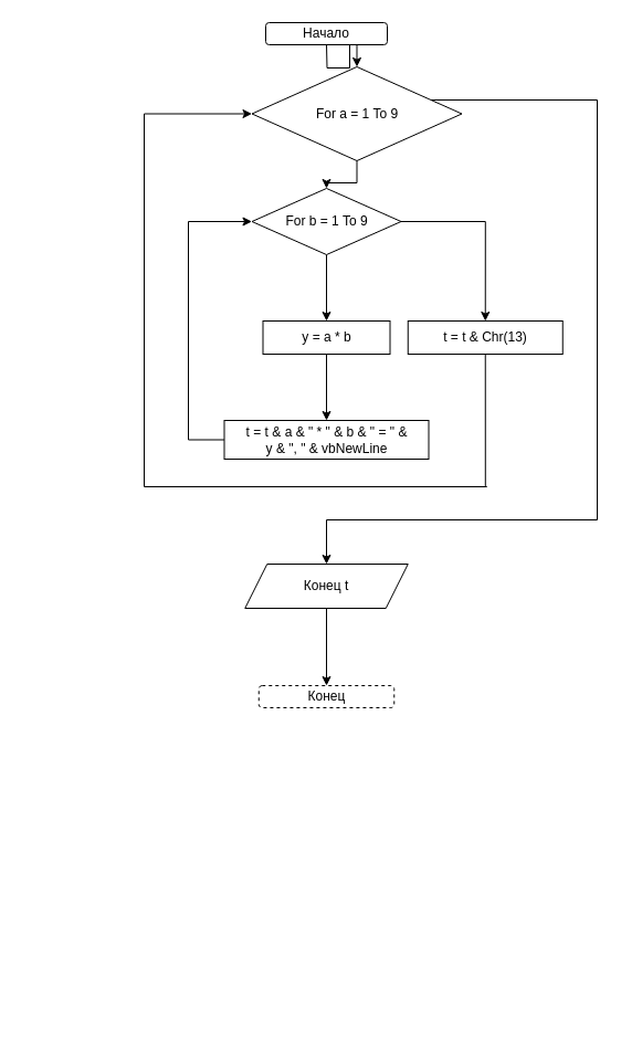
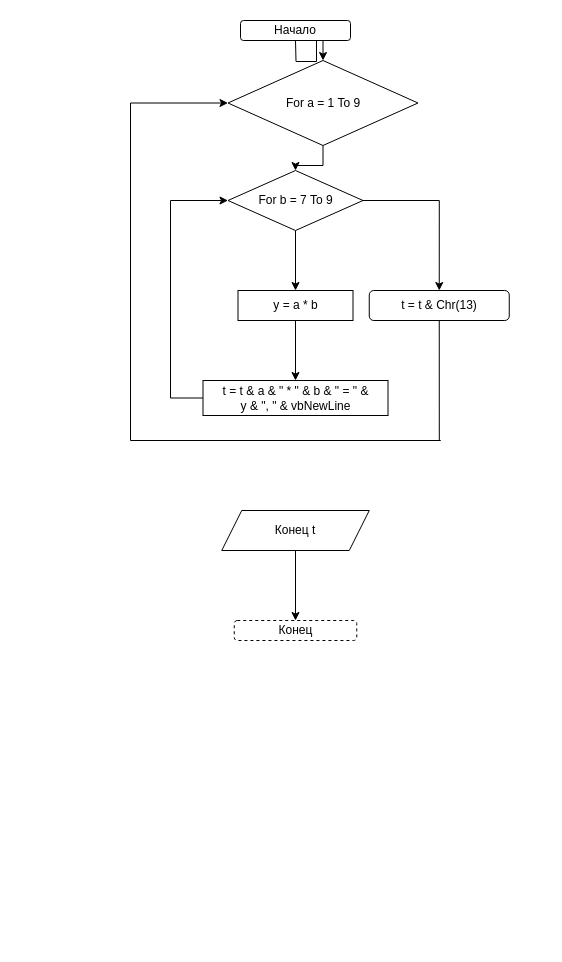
- <mxCell id="9" value="For b = 1 To 9" style="rhombus;whiteSpace=wrap;html=1;rounded=0;" parent="1" vertex="1"><mxGeometry x="227.5" y="170" width="135" height="60" as="geometry" /></mxCell>
+ <mxCell id="9" value="For b = 7 To 9" style="rhombus;whiteSpace=wrap;html=1;rounded=0;" parent="1" vertex="1"><mxGeometry x="227.5" y="170" width="135" height="60" as="geometry" /></mxCell>
- <mxCell id="14" value="t = t &amp; Chr(13)" style="rounded=0;whiteSpace=wrap;html=1;" parent="1" vertex="1"><mxGeometry x="368.75" y="290" width="140" height="30" as="geometry" /></mxCell>
+ <mxCell id="14" value="t = t &amp; Chr(13)" style="whiteSpace=wrap;html=1;rounded=1;" parent="1" vertex="1"><mxGeometry x="368.75" y="290" width="140" height="30" as="geometry" /></mxCell>
- <mxCell id="4" style="edgeStyle=orthogonalEdgeStyle;rounded=0;orthogonalLoop=1;jettySize=auto;html=1;entryX=0.5;entryY=0;entryDx=0;entryDy=0;" parent="1" source="5" target="16" edge="1"><mxGeometry relative="1" as="geometry"><mxPoint x="260" y="480" as="targetPoint" /><Array as="points"><mxPoint x="540" y="90" /><mxPoint x="540" y="470" /><mxPoint x="295" y="470" /></Array></mxGeometry></mxCell>
